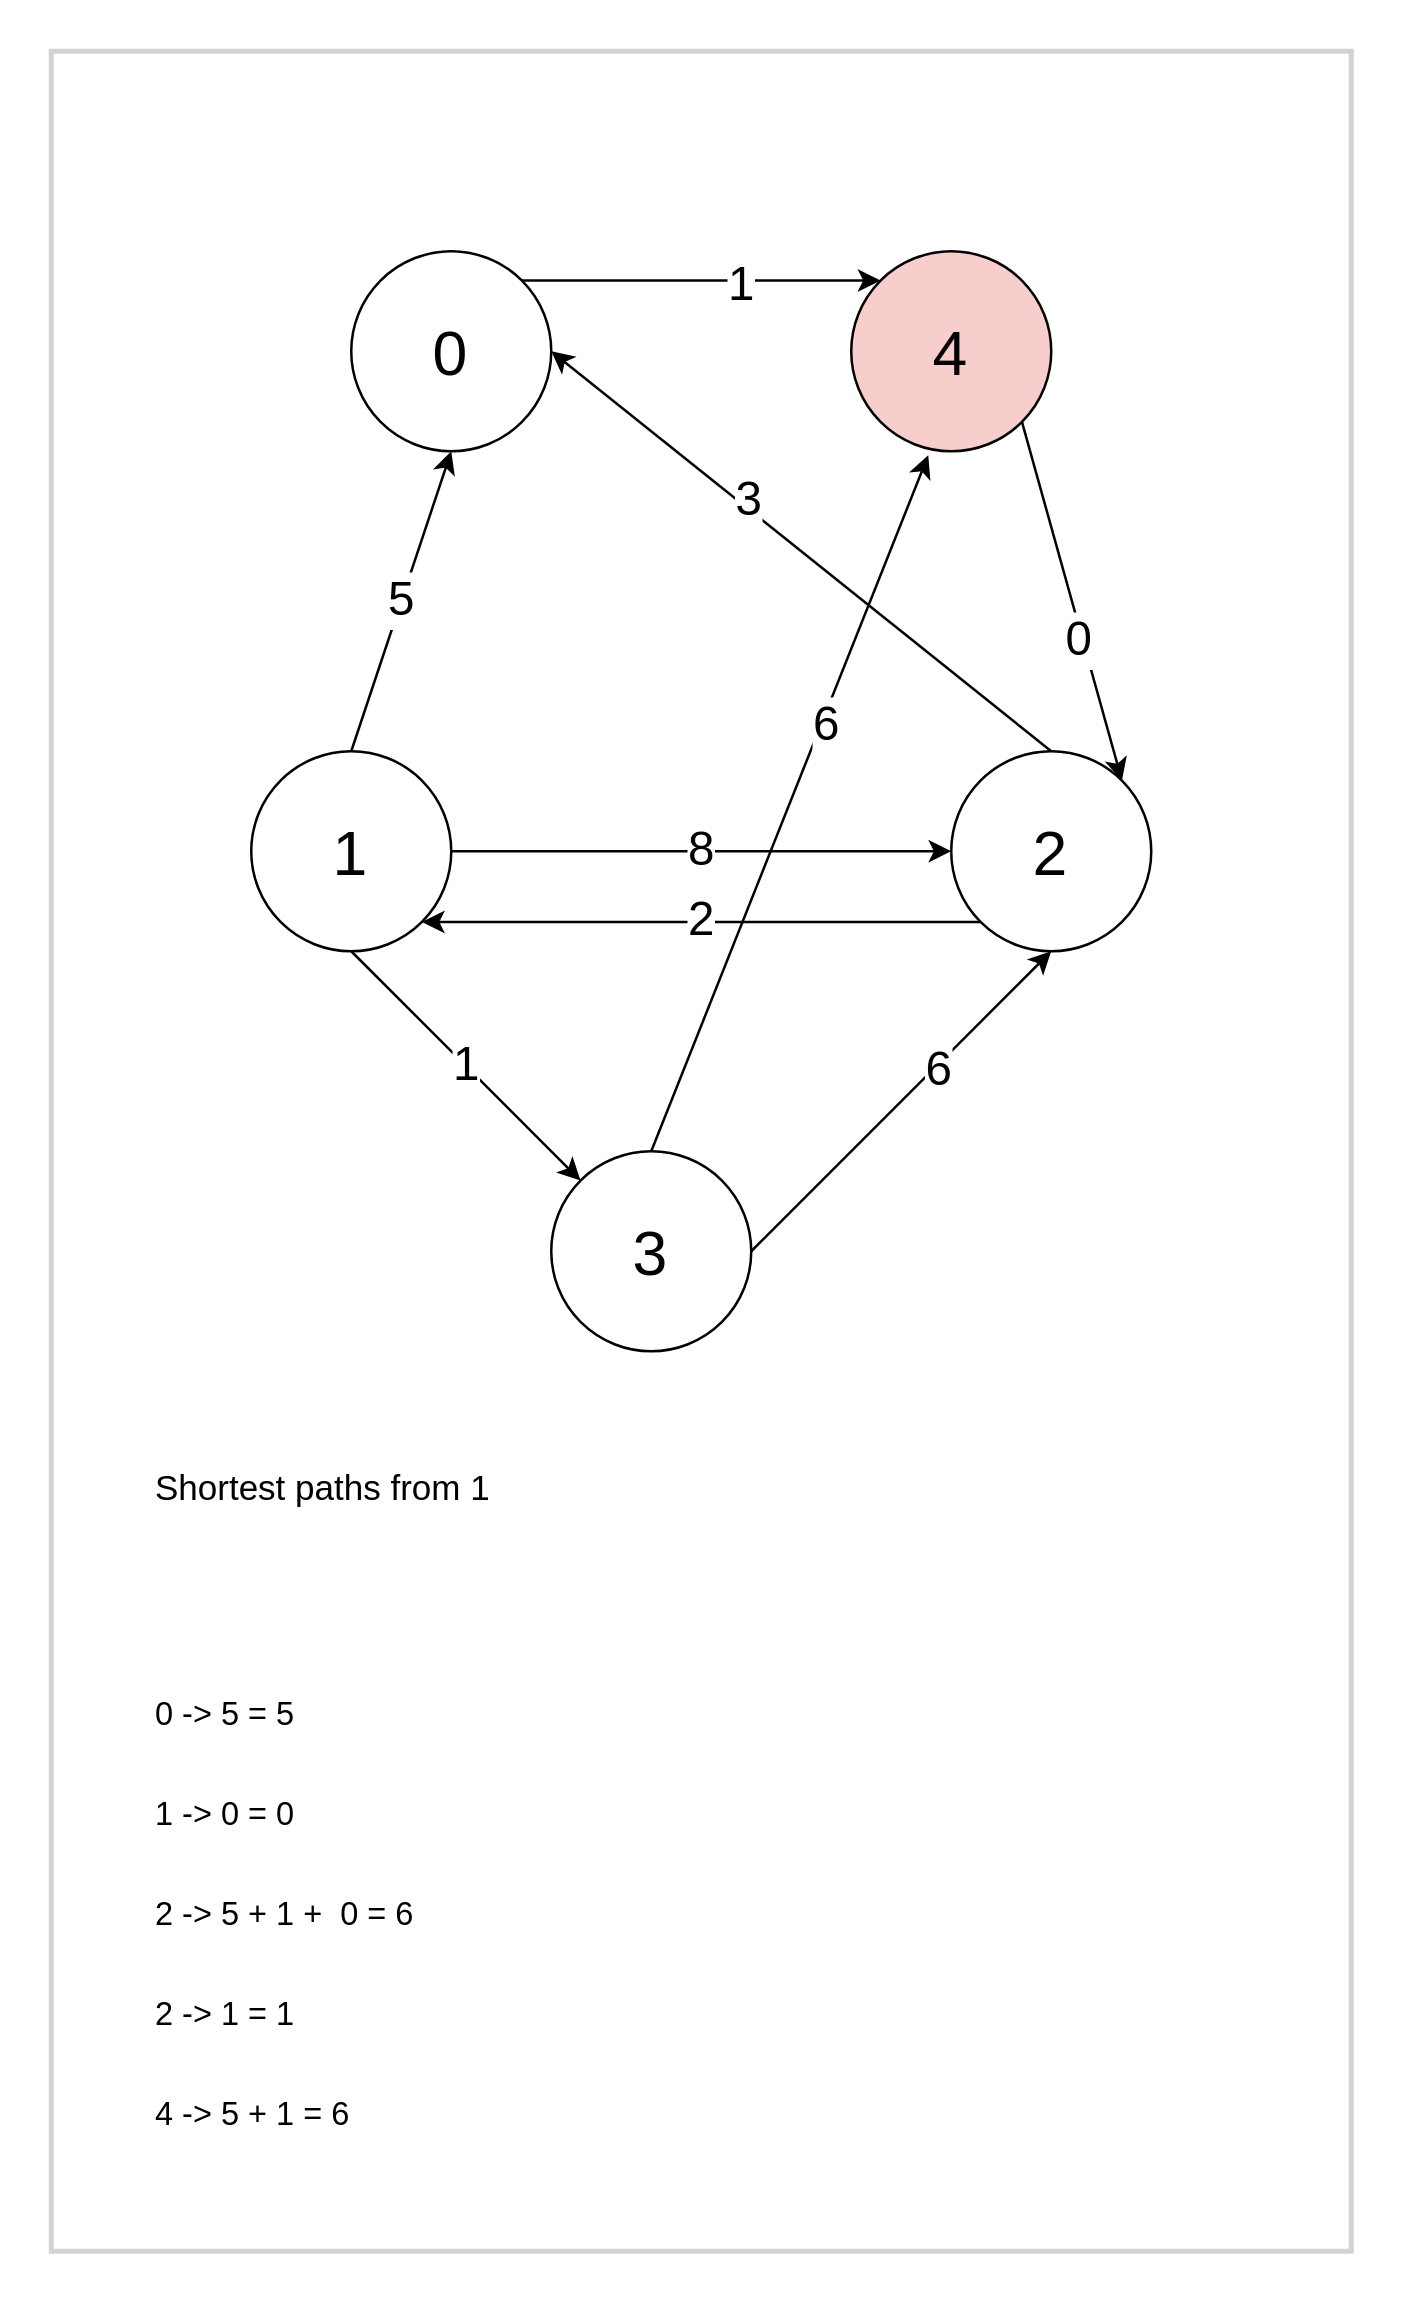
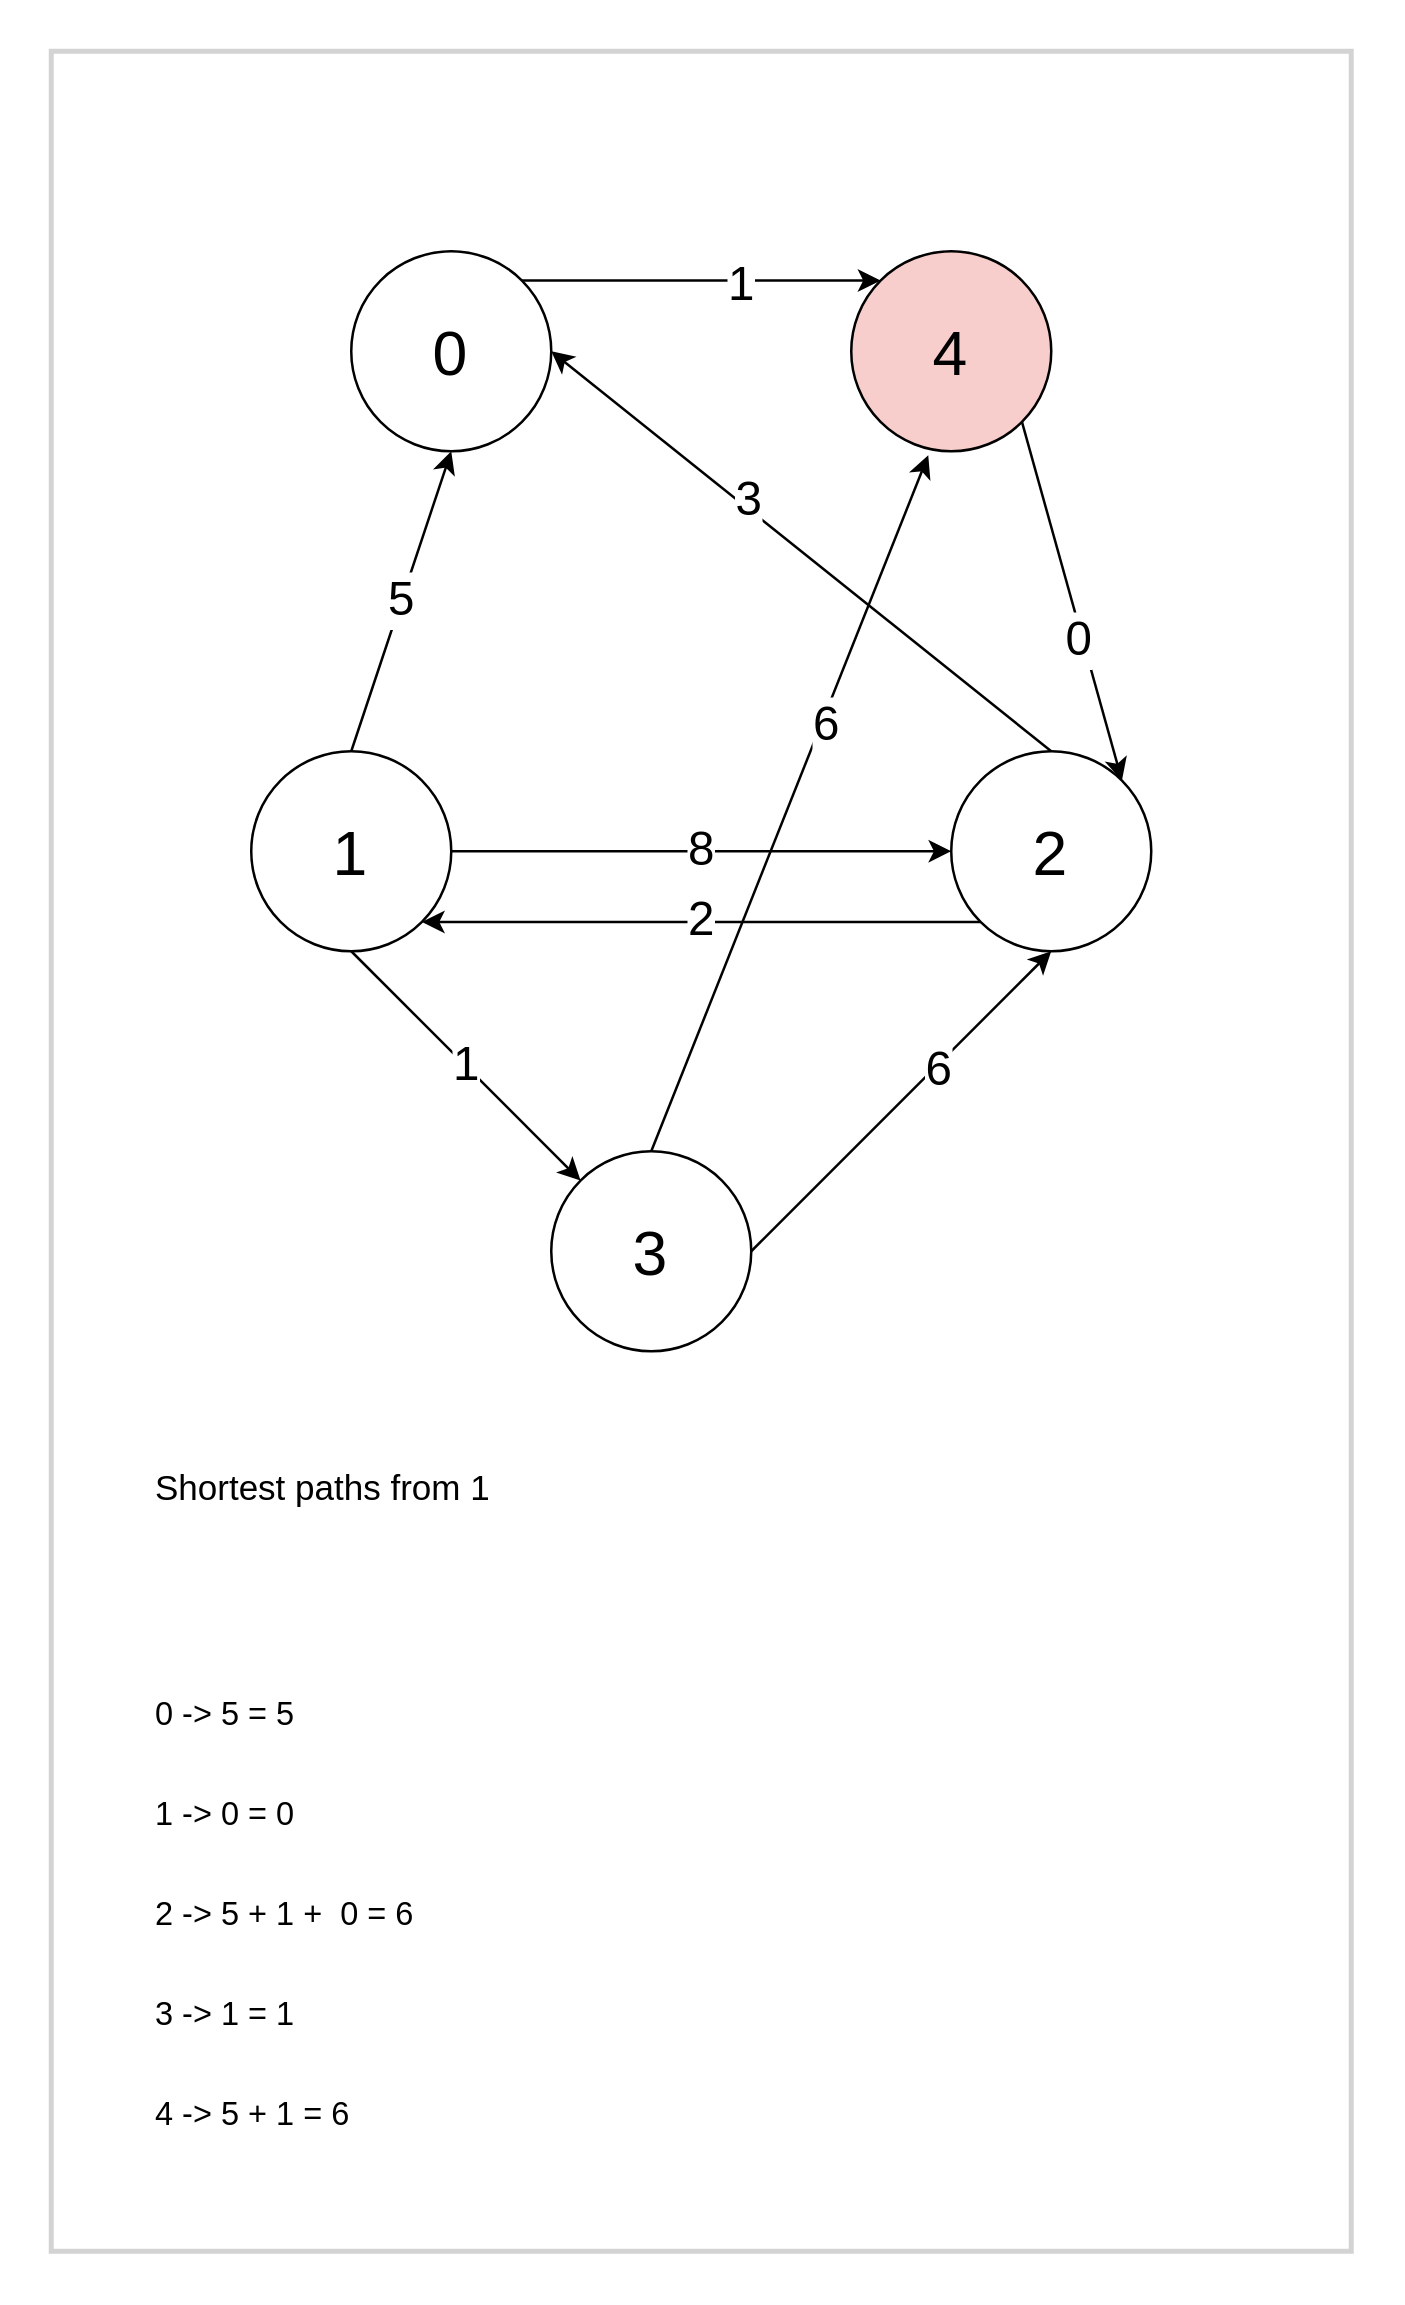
- <mxCell id="20" value="2 -&amp;gt; 1 = 1" style="text;html=1;align=left;verticalAlign=middle;resizable=0;points=[];autosize=1;strokeColor=none;fillColor=none;fontSize=13;" parent="1" vertex="1"><mxGeometry x="60" y="790" width="80" height="30" as="geometry" /></mxCell>
+ <mxCell id="20" value="3 -&amp;gt; 1 = 1" style="text;html=1;align=left;verticalAlign=middle;resizable=0;points=[];autosize=1;strokeColor=none;fillColor=none;fontSize=13;" parent="1" vertex="1"><mxGeometry x="60" y="790" width="80" height="30" as="geometry" /></mxCell>
